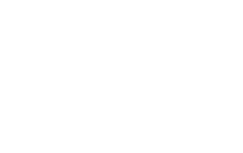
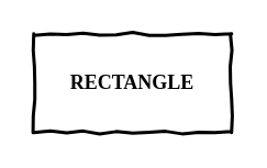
+ <mxCell id="2" value="RECTANGLE" style="html=1;whiteSpace=wrap;comic=1;strokeWidth=2;fontFamily=Comic Sans MS;fontStyle=1;" vertex="1" parent="1"><mxGeometry x="20" y="20" width="120" height="60" as="geometry" /></mxCell>
